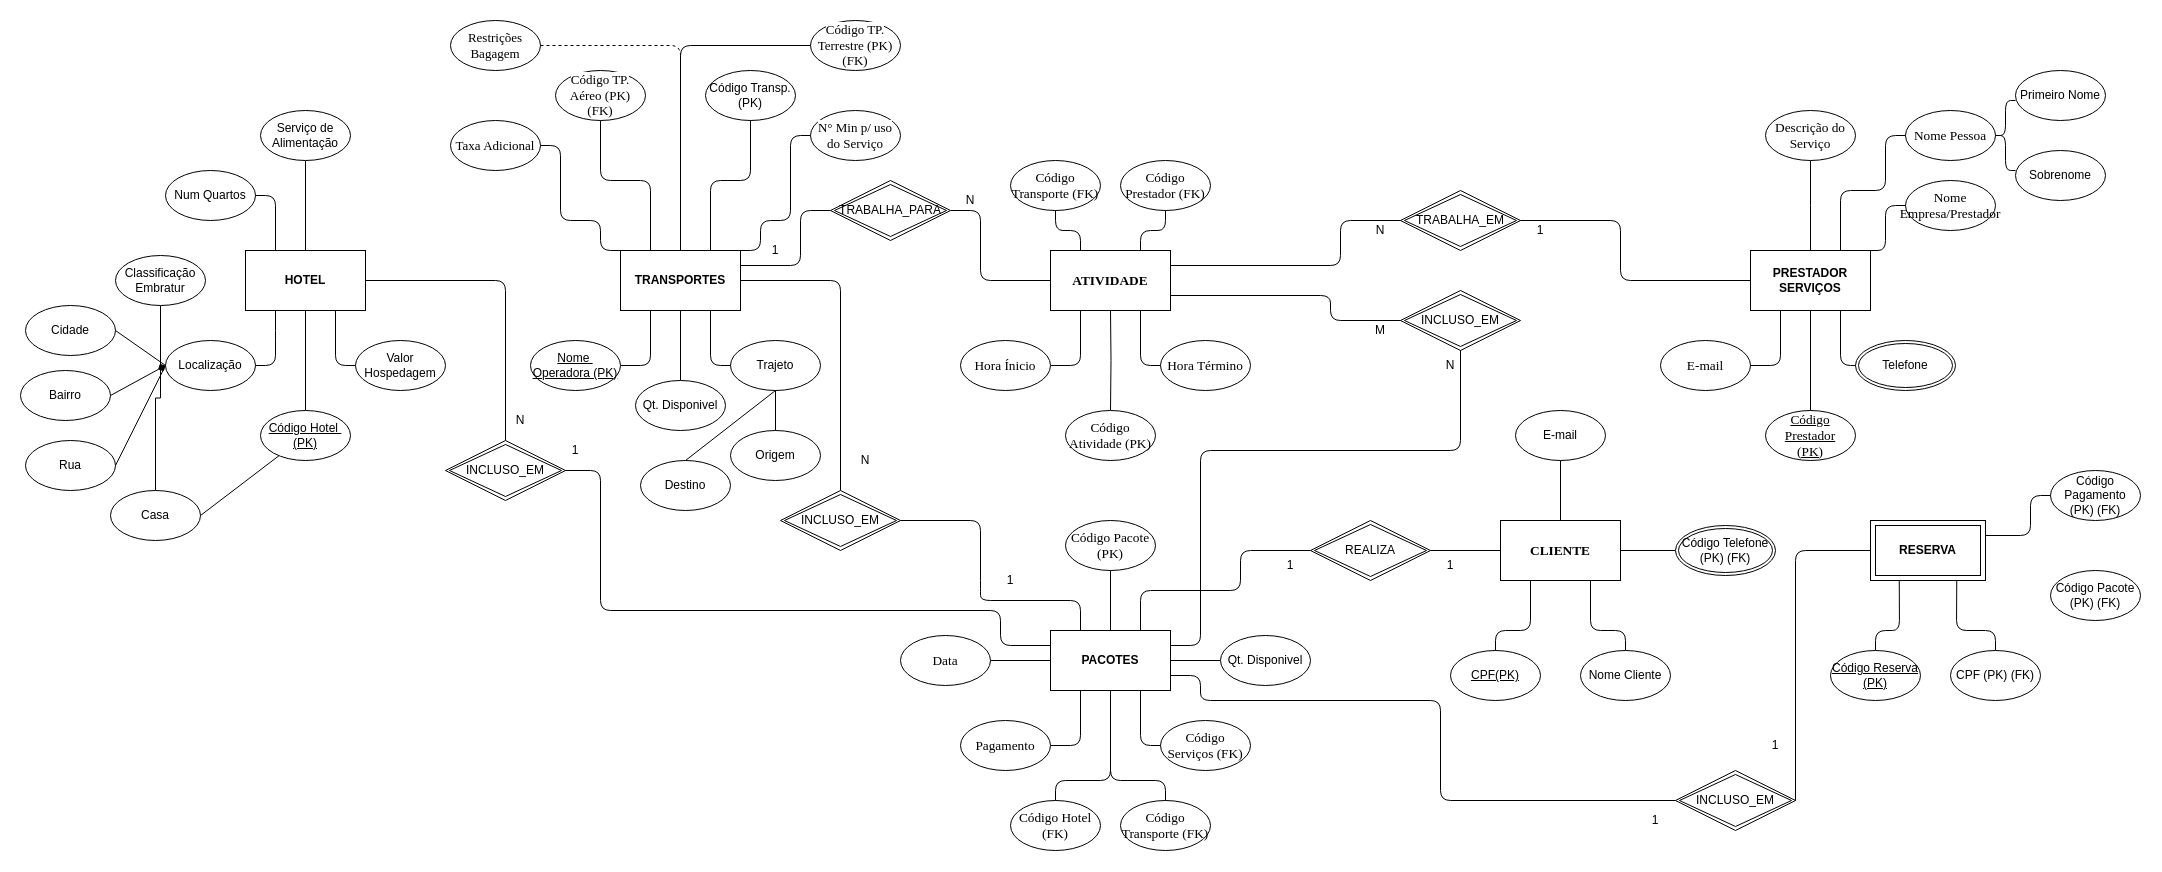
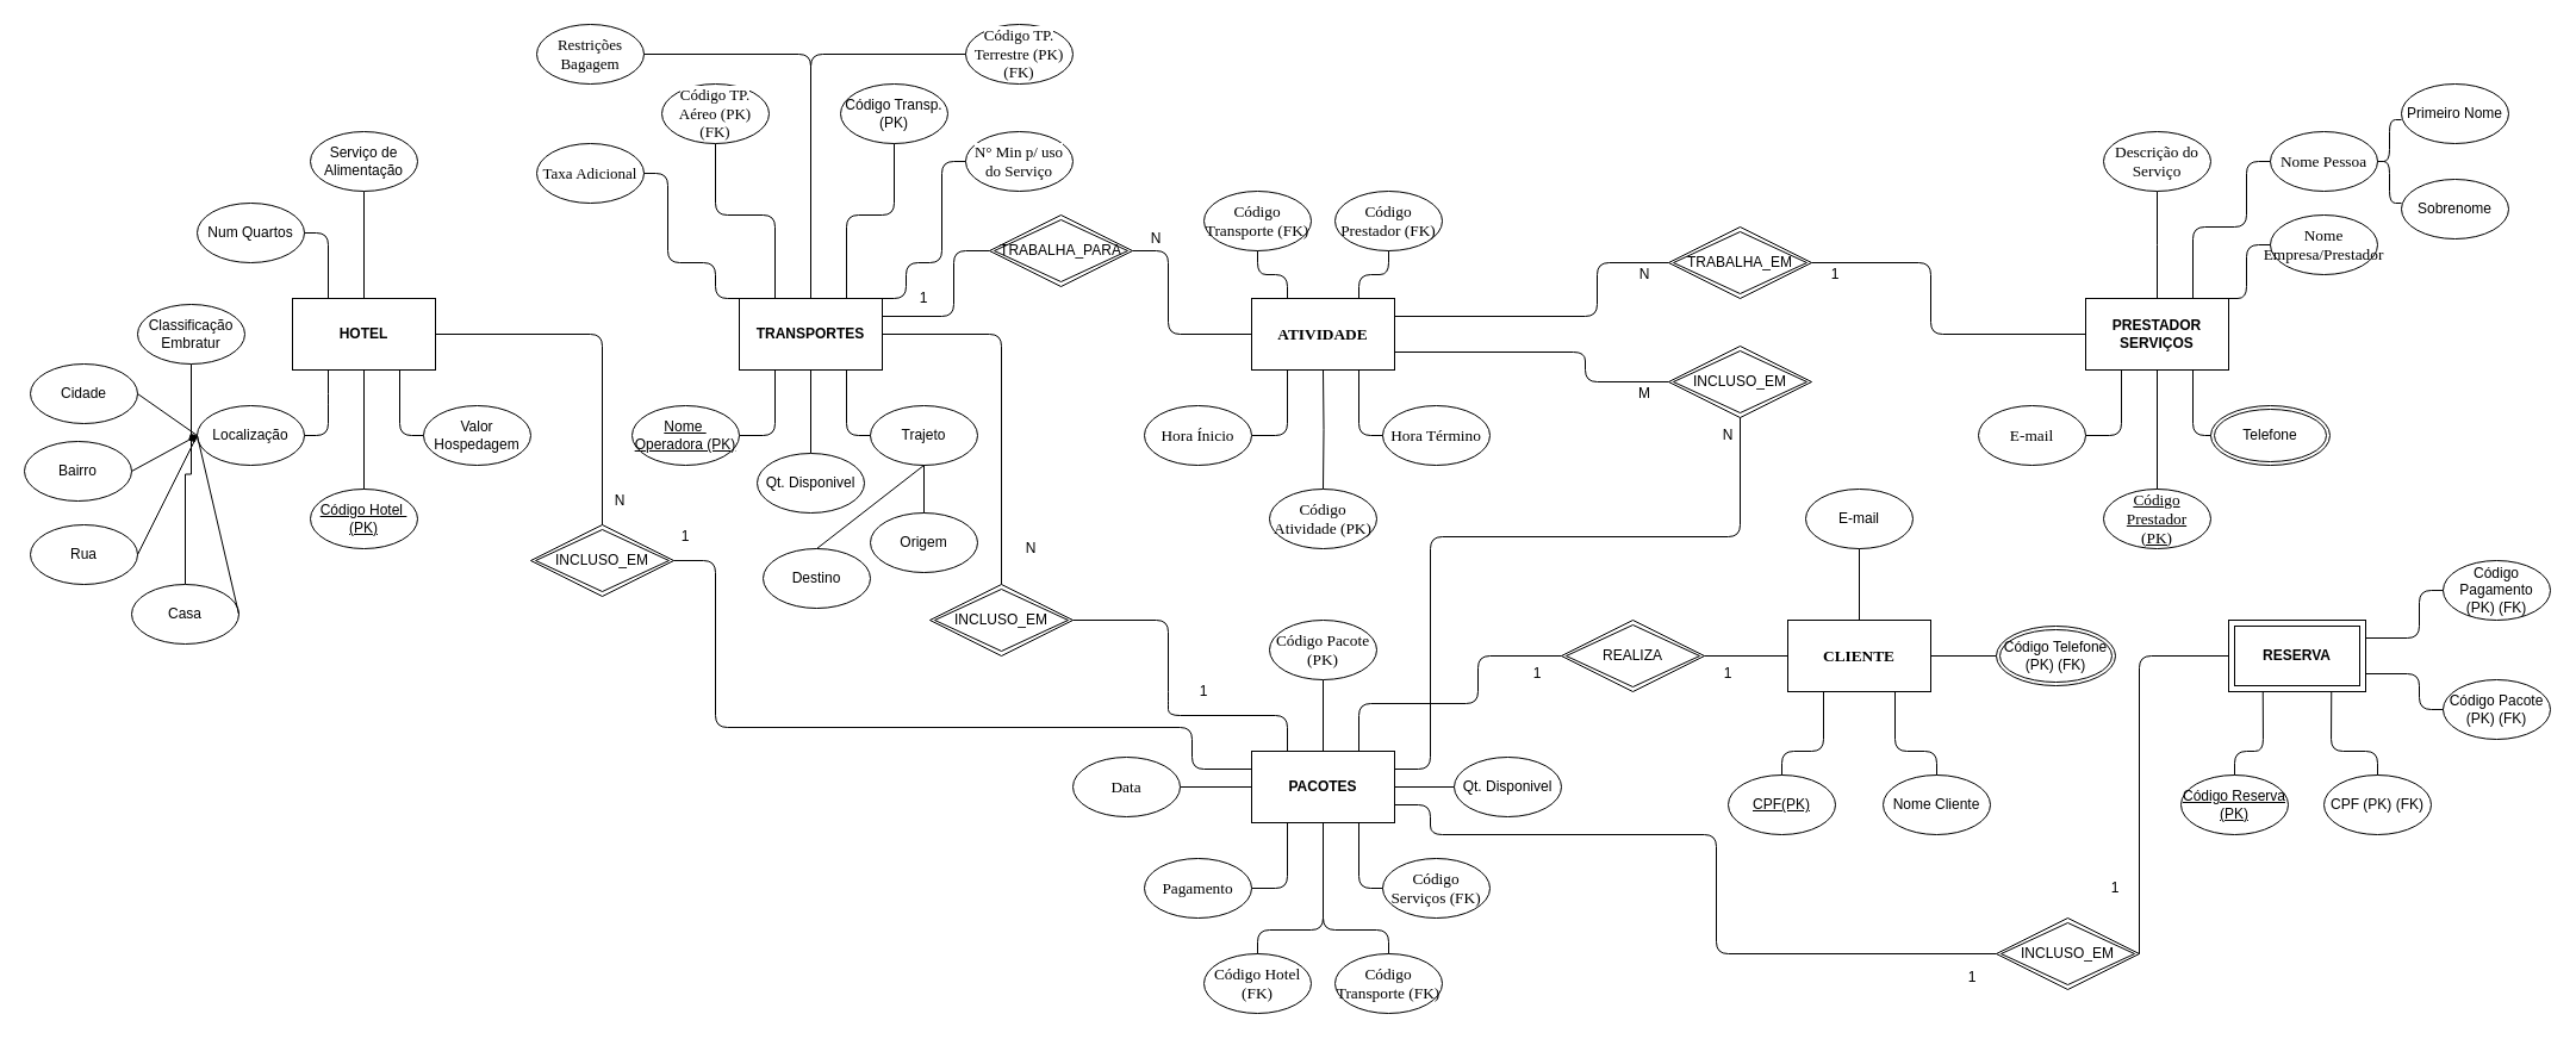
- <mxCell id="92" value="" style="endArrow=none;html=1;exitX=1;exitY=0.5;exitDx=0;exitDy=0;entryX=0.5;entryY=0;entryDx=0;entryDy=0;dashed=1;" parent="1" source="22" target="15" edge="1"><mxGeometry width="50" height="50" relative="1" as="geometry"><mxPoint x="860" y="150" as="sourcePoint" /><mxPoint x="910" y="100" as="targetPoint" /><Array as="points"><mxPoint x="680" y="45" /></Array></mxGeometry></mxCell>
+ <mxCell id="92" value="" style="endArrow=none;html=1;exitX=1;exitY=0.5;exitDx=0;exitDy=0;entryX=0.5;entryY=0;entryDx=0;entryDy=0;" parent="1" source="22" target="15" edge="1"><mxGeometry width="50" height="50" relative="1" as="geometry"><mxPoint x="860" y="150" as="sourcePoint" /><mxPoint x="910" y="100" as="targetPoint" /><Array as="points"><mxPoint x="680" y="45" /></Array></mxGeometry></mxCell>
- <mxCell id="139" value="" style="endArrow=none;html=1;exitX=1;exitY=0.5;exitDx=0;exitDy=0;" edge="1" parent="1" source="135" target="3"><mxGeometry width="50" height="50" relative="1" as="geometry"><mxPoint x="220" y="410" as="sourcePoint" /><mxPoint x="270" y="360" as="targetPoint" /></mxGeometry></mxCell>
+ <mxCell id="139" value="" style="endArrow=none;html=1;exitX=1;exitY=0.5;exitDx=0;exitDy=0;entryX=0;entryY=0.5;entryDx=0;entryDy=0;" edge="1" parent="1" source="135" target="4"><mxGeometry width="50" height="50" relative="1" as="geometry"><mxPoint x="220" y="410" as="sourcePoint" /><mxPoint x="270" y="360" as="targetPoint" /></mxGeometry></mxCell>
+ <mxCell id="117" value="" style="endArrow=none;html=1;exitX=1;exitY=0.75;exitDx=0;exitDy=0;entryX=0;entryY=0.5;entryDx=0;entryDy=0;" parent="1" source="125" target="115" edge="1"><mxGeometry width="50" height="50" relative="1" as="geometry"><mxPoint x="1995" y="565" as="sourcePoint" /><mxPoint x="2070" y="540" as="targetPoint" /><Array as="points"><mxPoint x="2030" y="565" /><mxPoint x="2030" y="595" /></Array></mxGeometry></mxCell>
